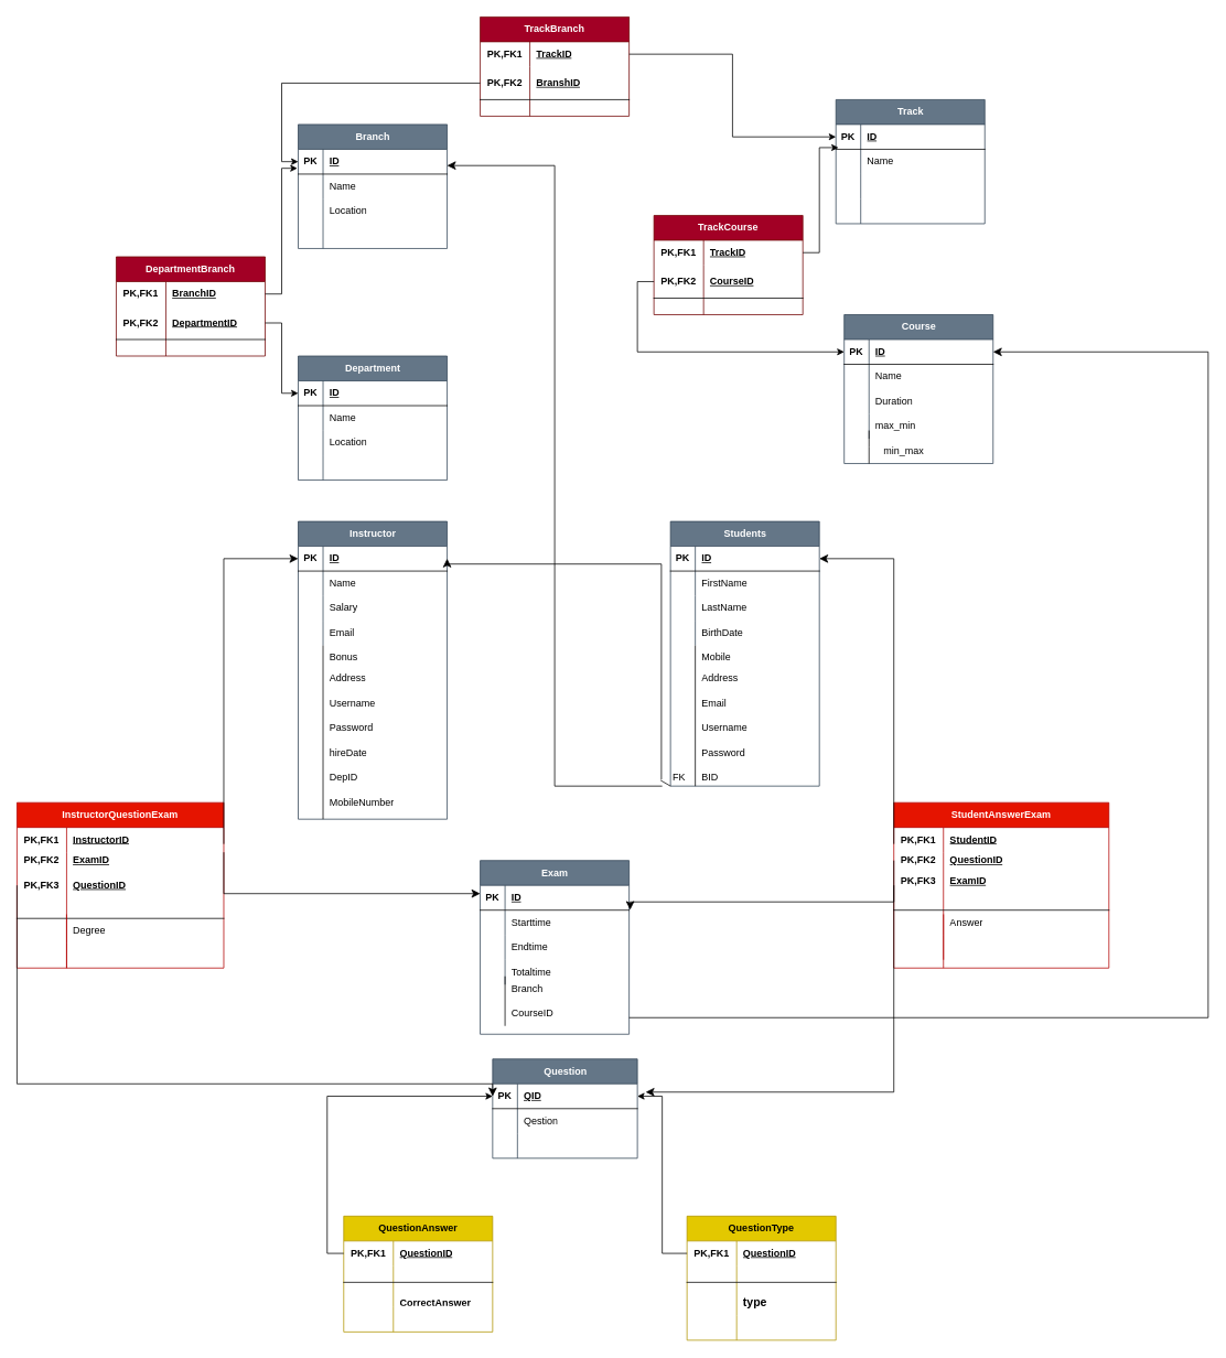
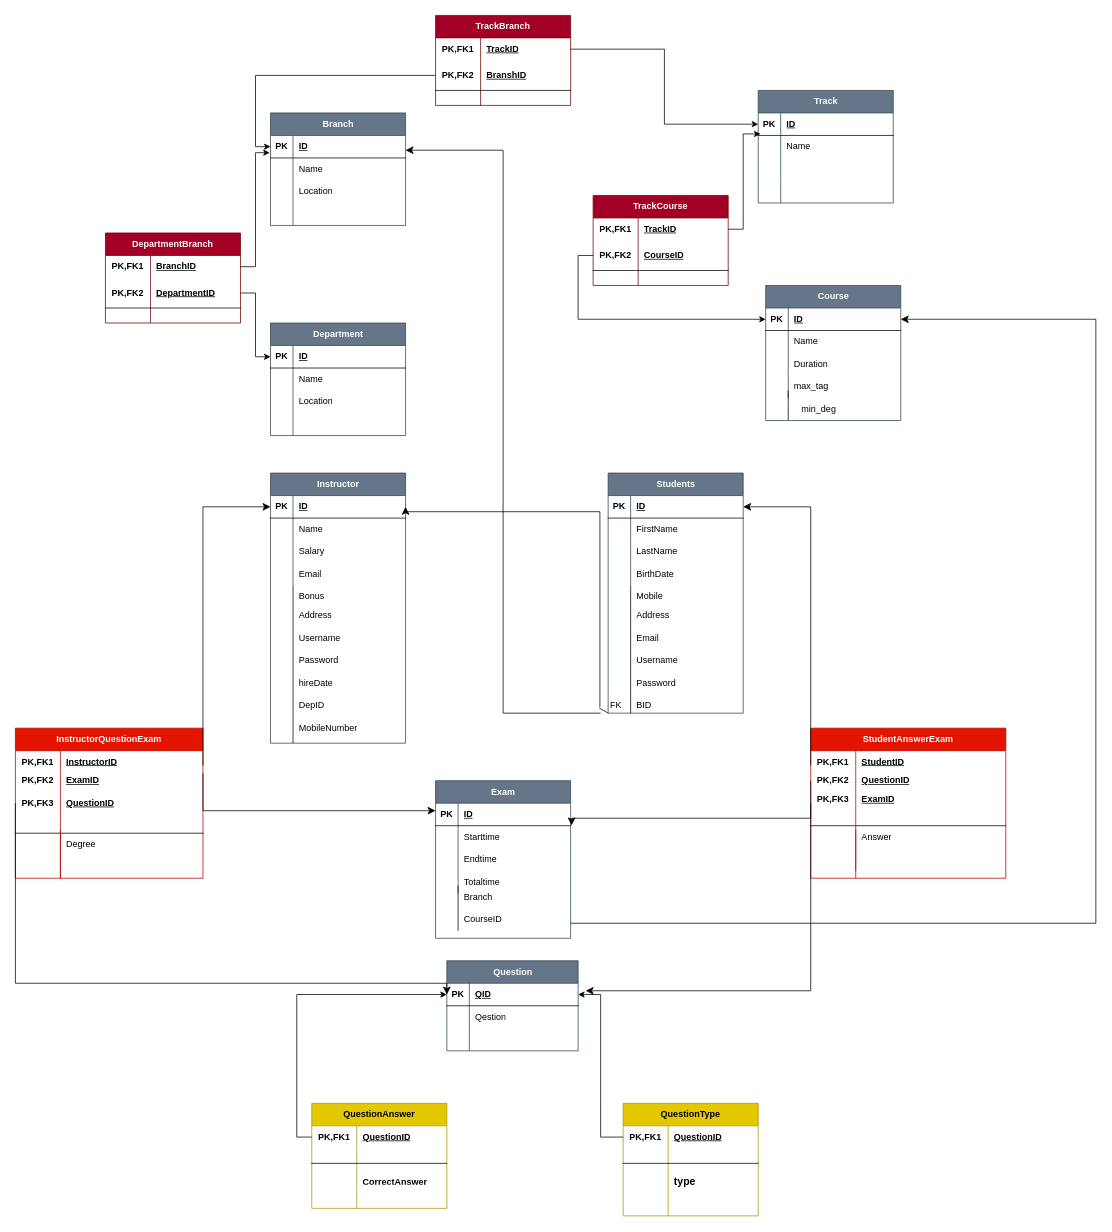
- <mxCell id="40" value="max_min" style="shape=partialRectangle;connectable=0;fillColor=none;top=0;left=0;bottom=0;right=0;align=left;spacingLeft=6;overflow=hidden;whiteSpace=wrap;html=1;" vertex="1" parent="38"><mxGeometry x="30" width="150" height="30" as="geometry"><mxRectangle width="150" height="30" as="alternateBounds" /></mxGeometry></mxCell>
+ <mxCell id="40" value="max_tag" style="shape=partialRectangle;connectable=0;fillColor=none;top=0;left=0;bottom=0;right=0;align=left;spacingLeft=6;overflow=hidden;whiteSpace=wrap;html=1;" vertex="1" parent="38"><mxGeometry x="30" width="150" height="30" as="geometry"><mxRectangle width="150" height="30" as="alternateBounds" /></mxGeometry></mxCell>
- <mxCell id="79" value="min_max" style="shape=partialRectangle;connectable=0;fillColor=none;top=0;left=0;bottom=0;right=0;align=left;spacingLeft=6;overflow=hidden;whiteSpace=wrap;html=1;" vertex="1" parent="1"><mxGeometry x="1060" y="530" width="150" height="30" as="geometry"><mxRectangle width="150" height="30" as="alternateBounds" /></mxGeometry></mxCell>
+ <mxCell id="79" value="min_deg" style="shape=partialRectangle;connectable=0;fillColor=none;top=0;left=0;bottom=0;right=0;align=left;spacingLeft=6;overflow=hidden;whiteSpace=wrap;html=1;" vertex="1" parent="1"><mxGeometry x="1060" y="530" width="150" height="30" as="geometry"><mxRectangle width="150" height="30" as="alternateBounds" /></mxGeometry></mxCell>
